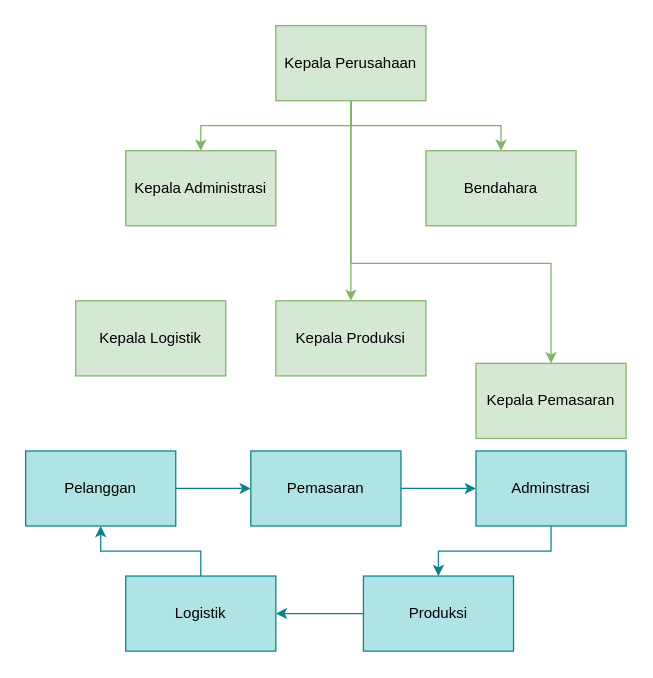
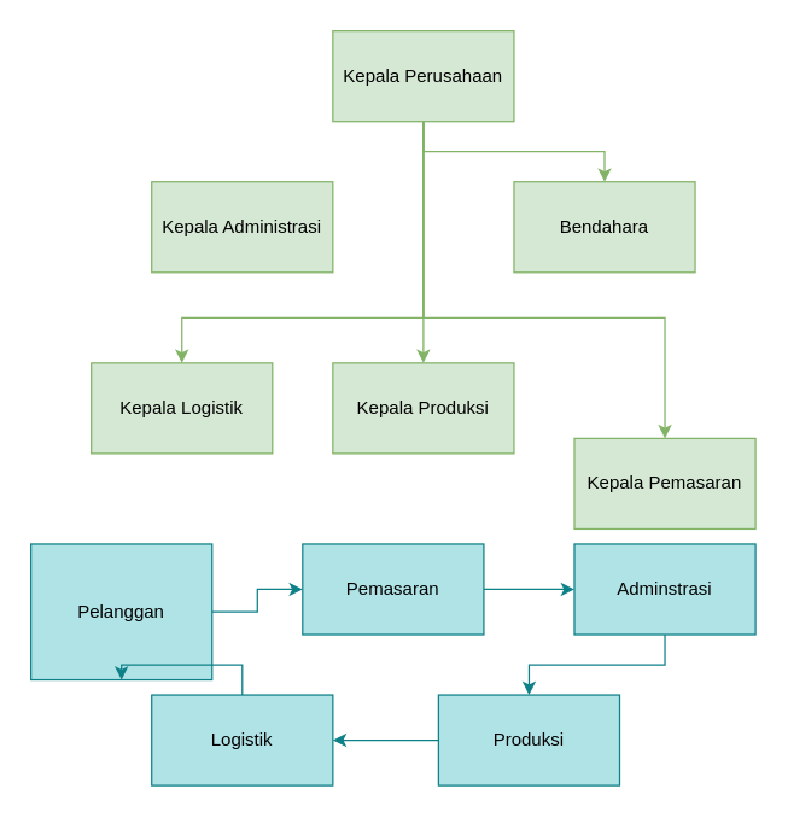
- <mxCell id="2" style="edgeStyle=orthogonalEdgeStyle;rounded=0;orthogonalLoop=1;jettySize=auto;html=1;fillColor=#d5e8d4;strokeColor=#82b366;" parent="1" source="7" target="10" edge="1"><mxGeometry relative="1" as="geometry"><Array as="points"><mxPoint x="280" y="100" /><mxPoint x="160" y="100" /></Array></mxGeometry></mxCell>
+ <mxCell id="5" style="edgeStyle=orthogonalEdgeStyle;rounded=0;orthogonalLoop=1;jettySize=auto;html=1;fillColor=#d5e8d4;strokeColor=#82b366;" parent="1" source="7" target="11" edge="1"><mxGeometry relative="1" as="geometry"><Array as="points"><mxPoint x="280" y="210" /><mxPoint x="120" y="210" /></Array></mxGeometry></mxCell>
- <mxCell id="16" value="Pelanggan" style="rounded=0;whiteSpace=wrap;html=1;fillColor=#b0e3e6;strokeColor=#0e8088;" parent="1" vertex="1"><mxGeometry x="20" y="360" width="120" height="60" as="geometry" /></mxCell>
+ <mxCell id="16" value="Pelanggan" style="rounded=0;whiteSpace=wrap;html=1;fillColor=#b0e3e6;strokeColor=#0e8088;" parent="1" vertex="1"><mxGeometry x="20" y="360" width="120" height="90" as="geometry" /></mxCell>
